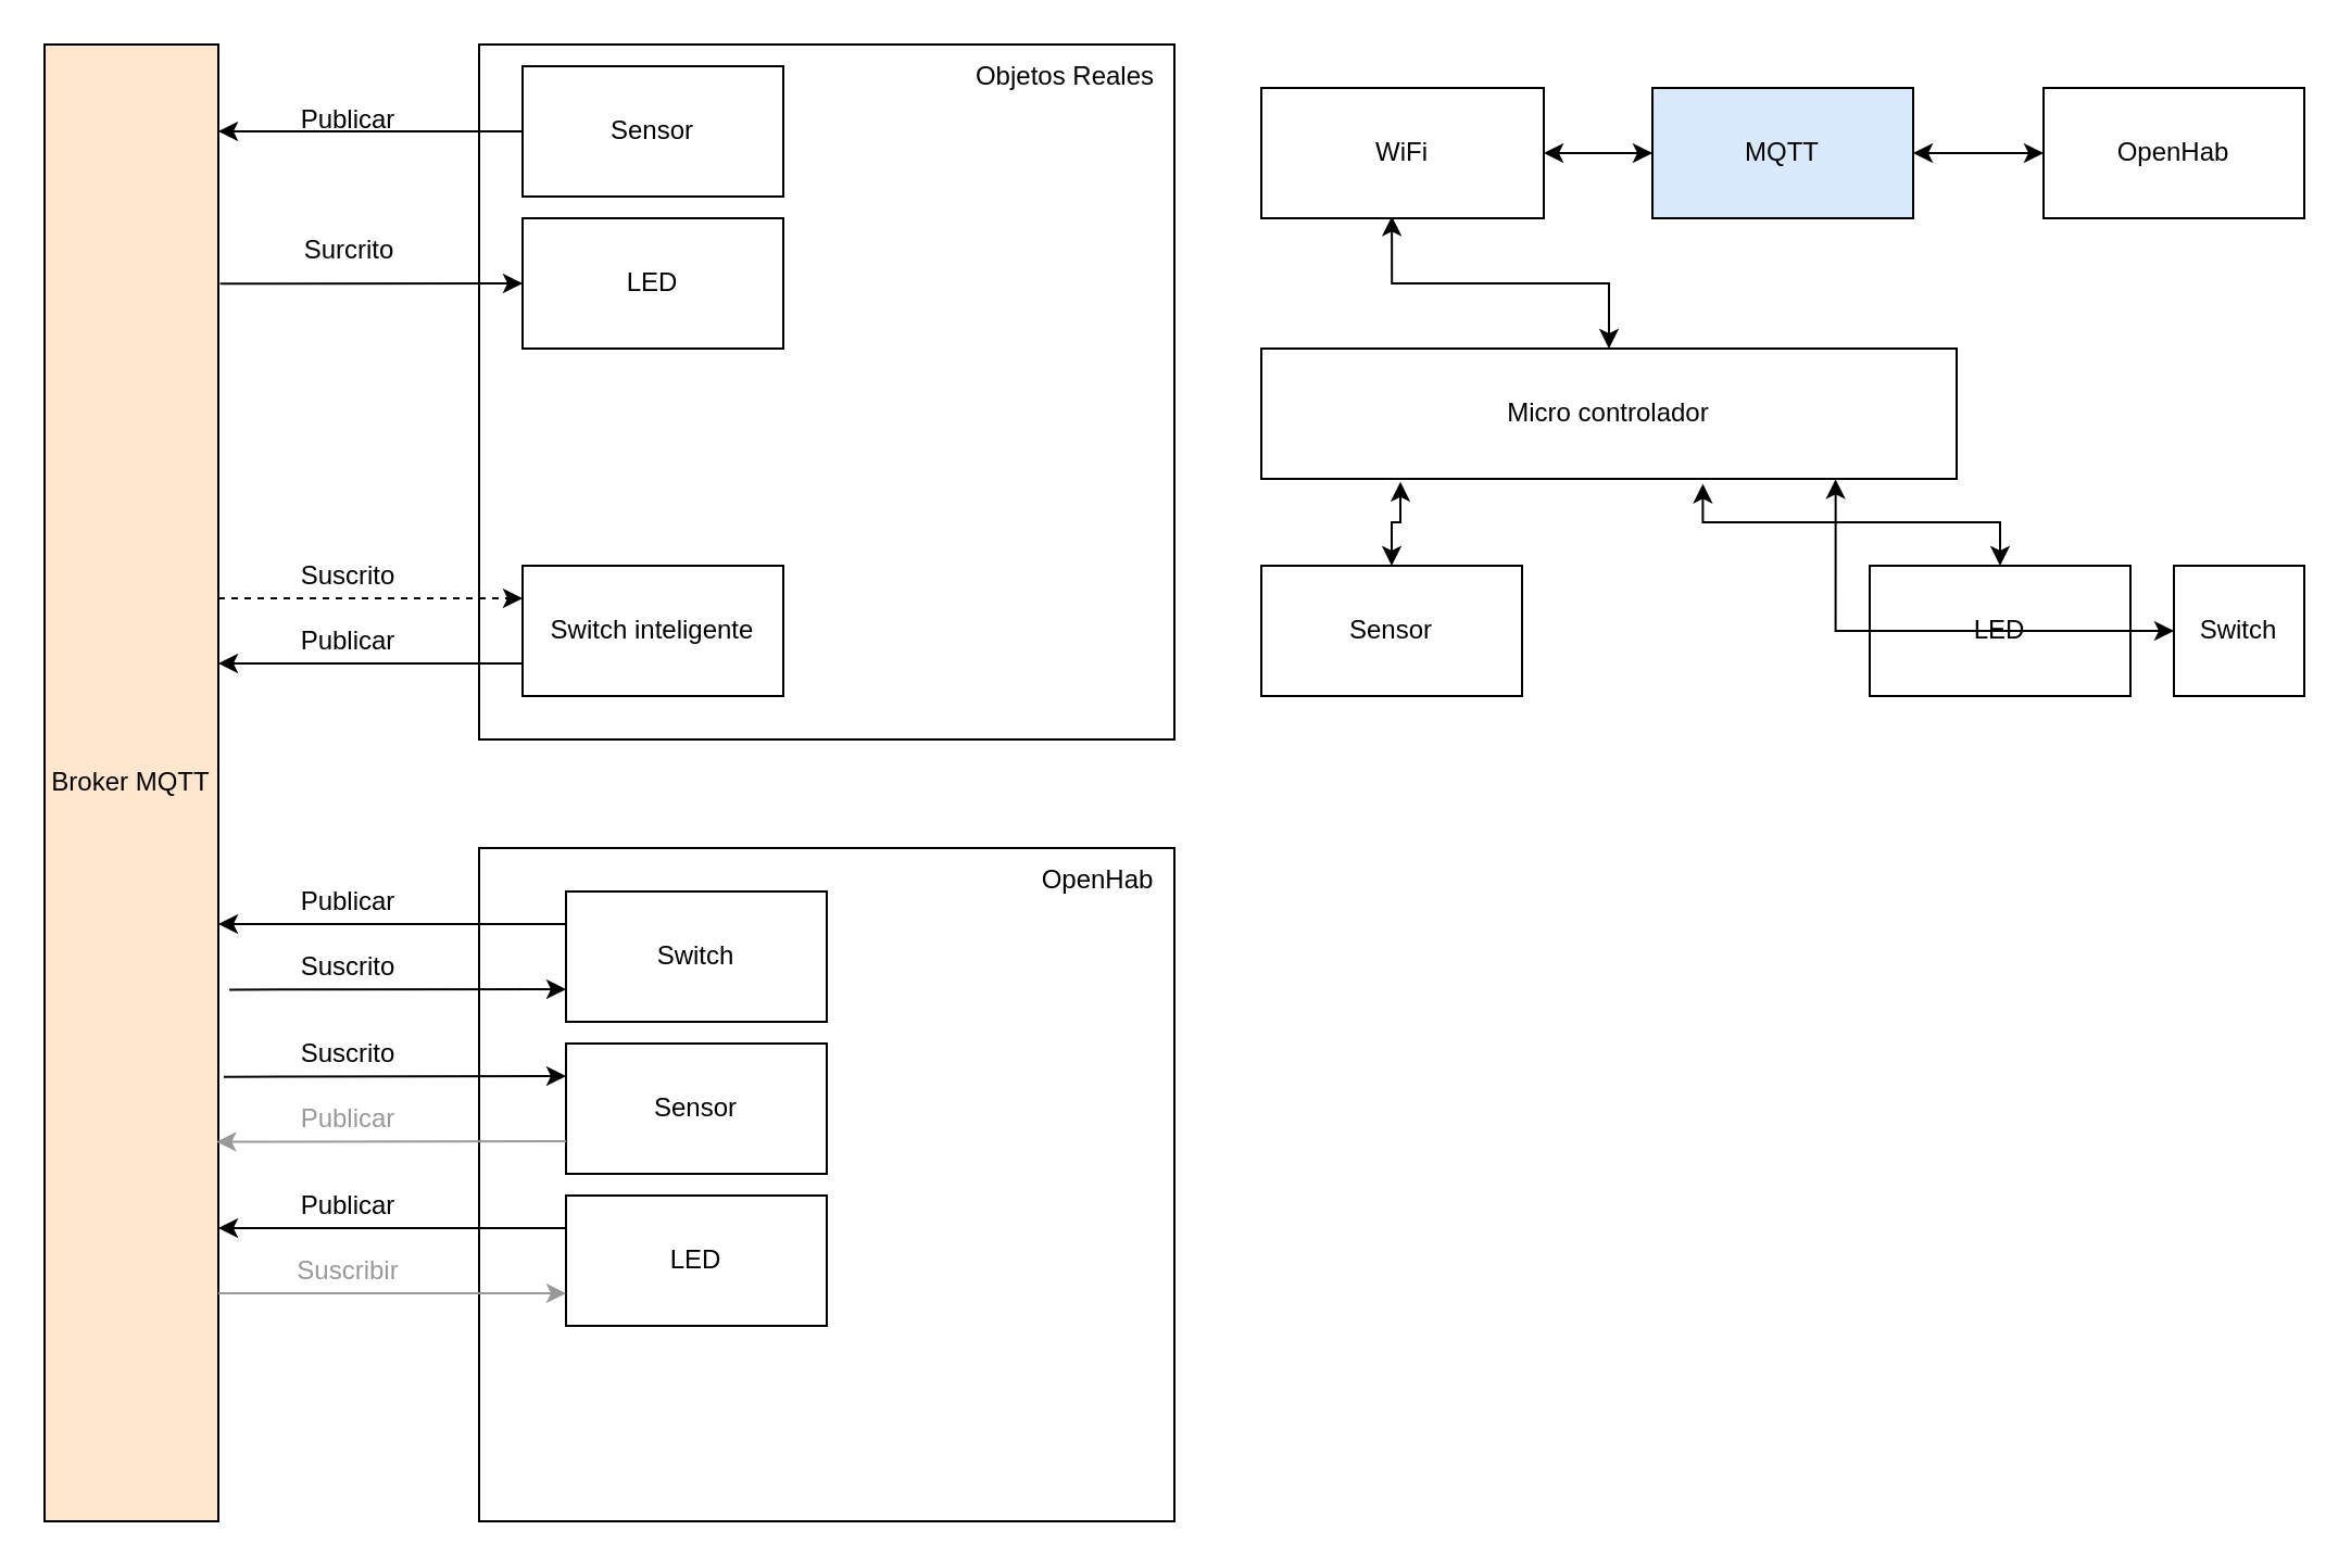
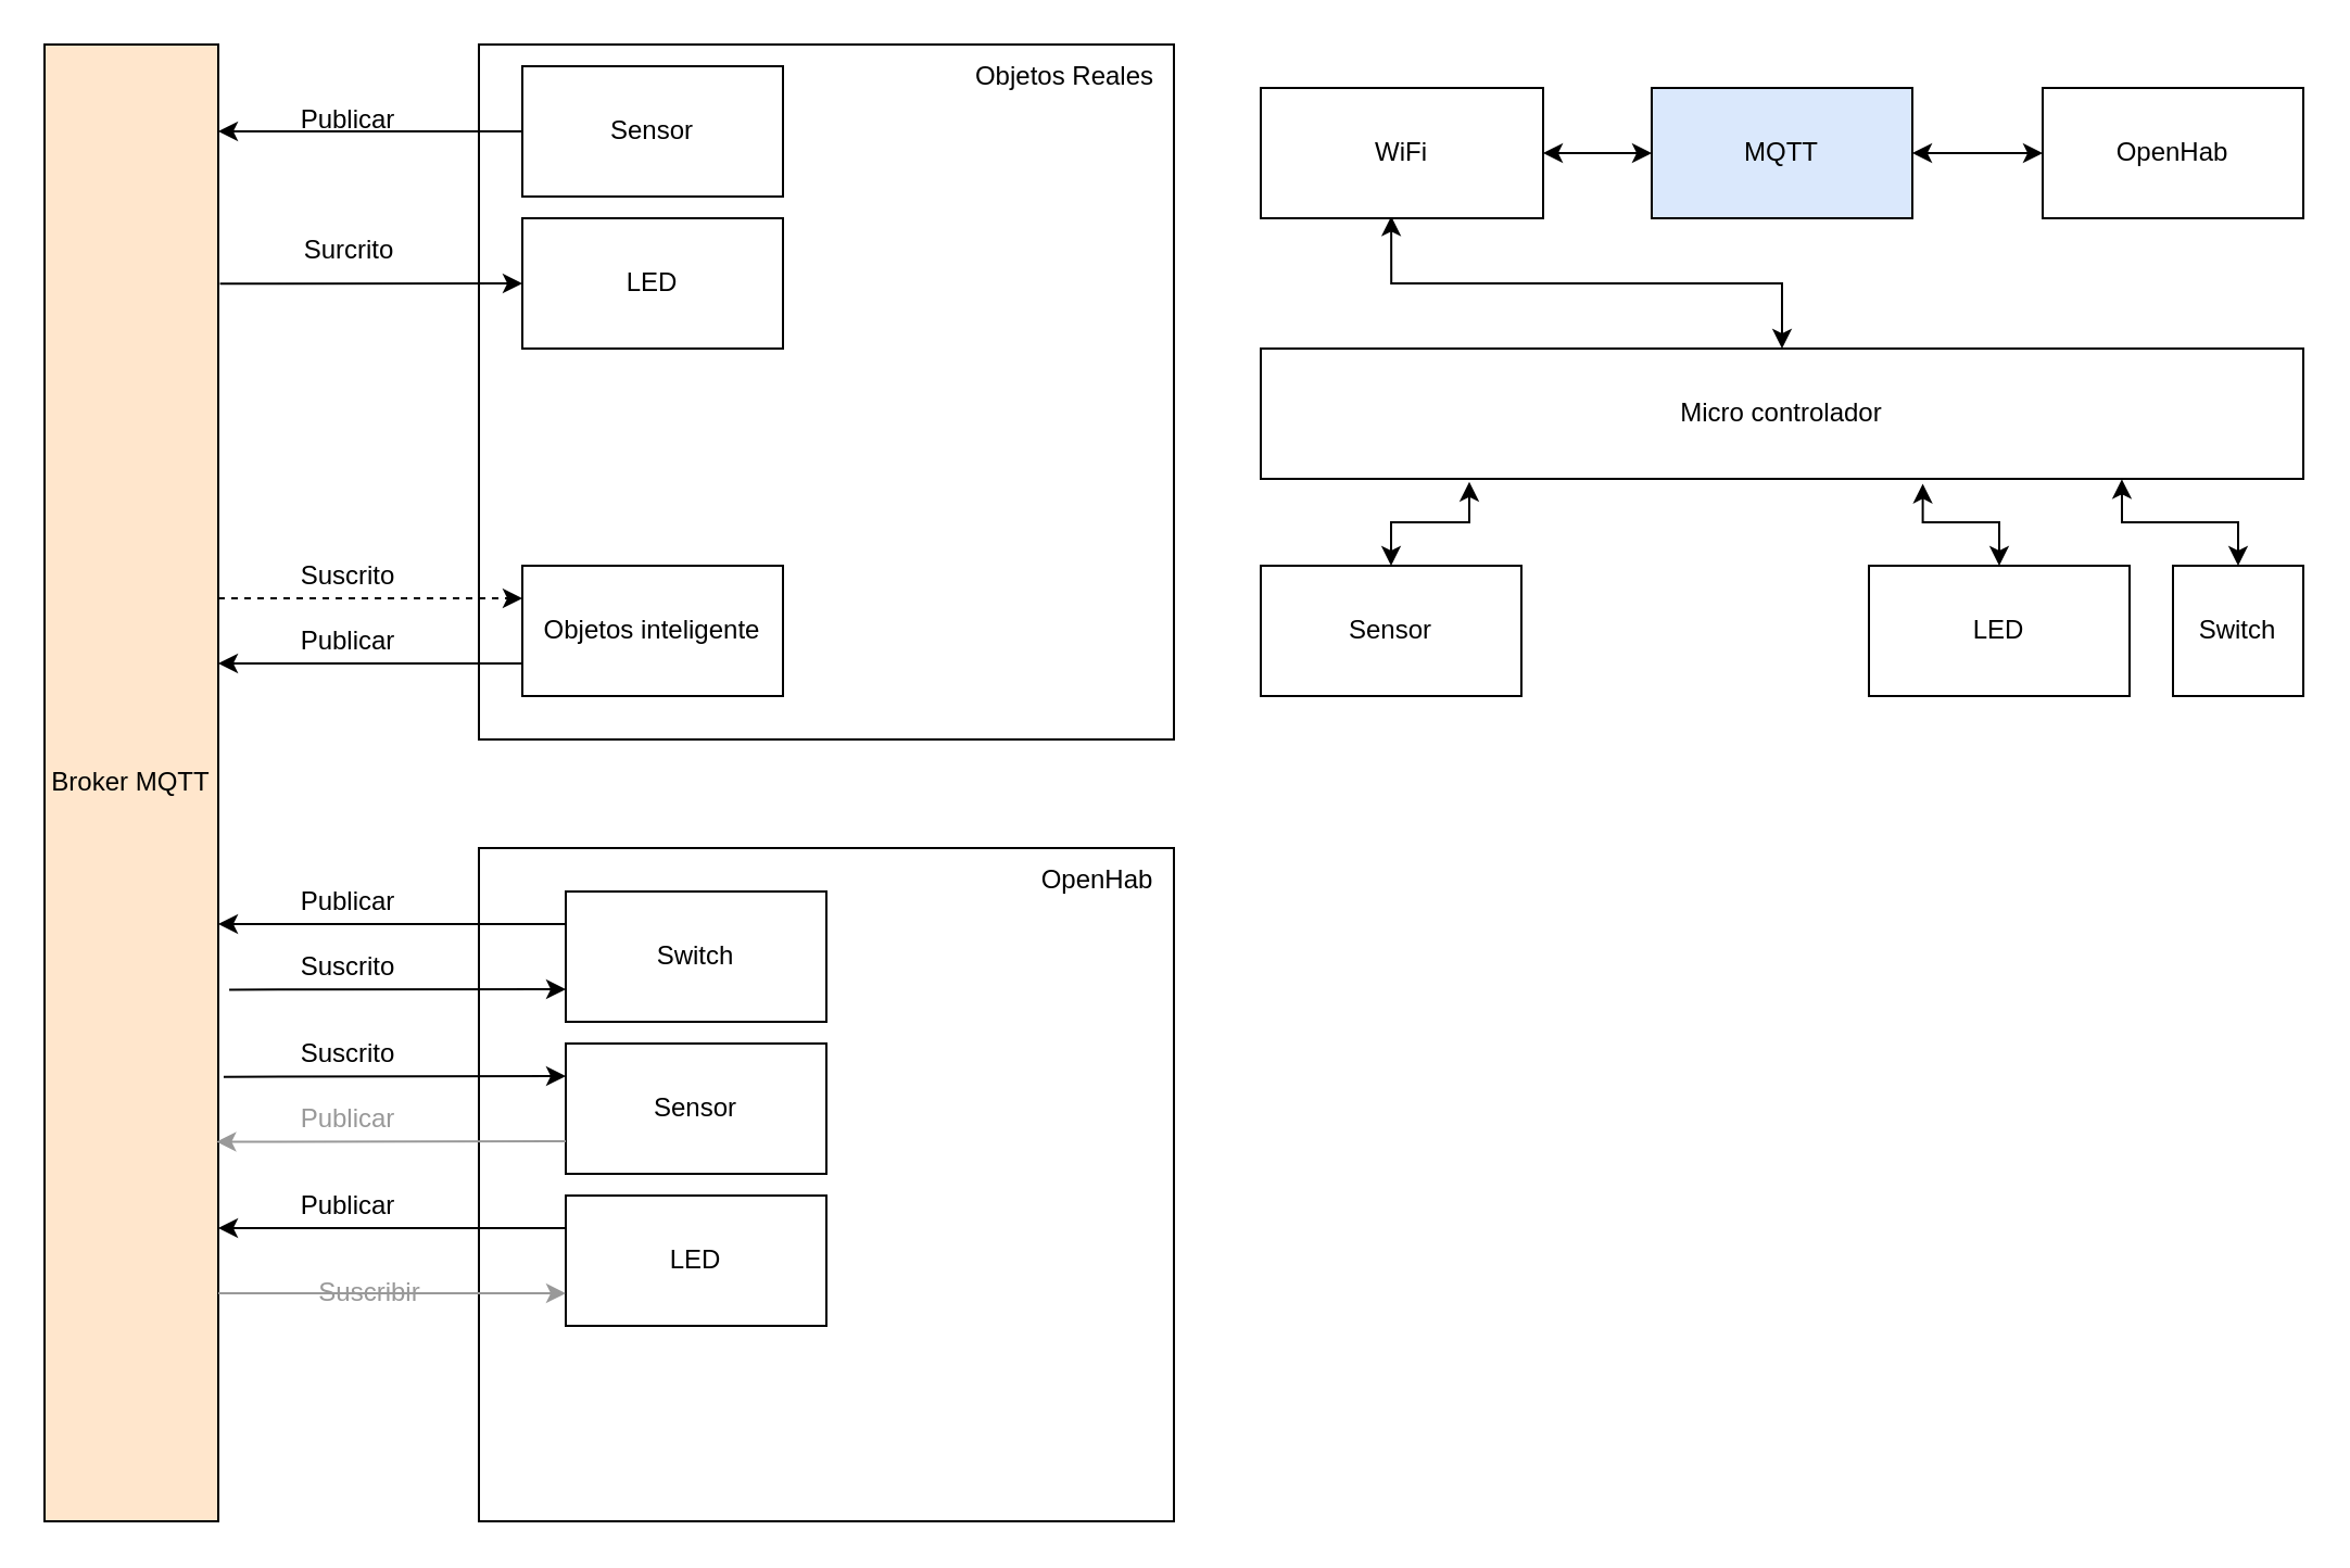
- <mxCell id="37" value="Micro controlador" style="rounded=0;whiteSpace=wrap;html=1;fontColor=#000000;" vertex="1" parent="1"><mxGeometry x="580" y="160" width="320" height="60" as="geometry" /></mxCell>
+ <mxCell id="37" value="Micro controlador" style="rounded=0;whiteSpace=wrap;html=1;fontColor=#000000;" vertex="1" parent="1"><mxGeometry x="580" y="160" width="480" height="60" as="geometry" /></mxCell>
- <mxCell id="15" value="Switch inteligente" style="rounded=0;whiteSpace=wrap;html=1;" vertex="1" parent="1"><mxGeometry x="240" y="260" width="120" height="60" as="geometry" /></mxCell>
+ <mxCell id="15" value="Objetos inteligente" style="rounded=0;whiteSpace=wrap;html=1;" vertex="1" parent="1"><mxGeometry x="240" y="260" width="120" height="60" as="geometry" /></mxCell>
- <mxCell id="30" value="&lt;div&gt;Suscribir&lt;/div&gt;" style="text;html=1;strokeColor=none;fillColor=none;align=center;verticalAlign=middle;whiteSpace=wrap;rounded=0;fontColor=#999999;" vertex="1" parent="1"><mxGeometry x="130" y="570" width="60" height="30" as="geometry" /></mxCell>
+ <mxCell id="30" value="&lt;div&gt;Suscribir&lt;/div&gt;" style="text;html=1;strokeColor=none;fillColor=none;align=center;verticalAlign=middle;whiteSpace=wrap;rounded=0;fontColor=#999999;" vertex="1" parent="1"><mxGeometry x="140" y="580" width="60" height="30" as="geometry" /></mxCell>
